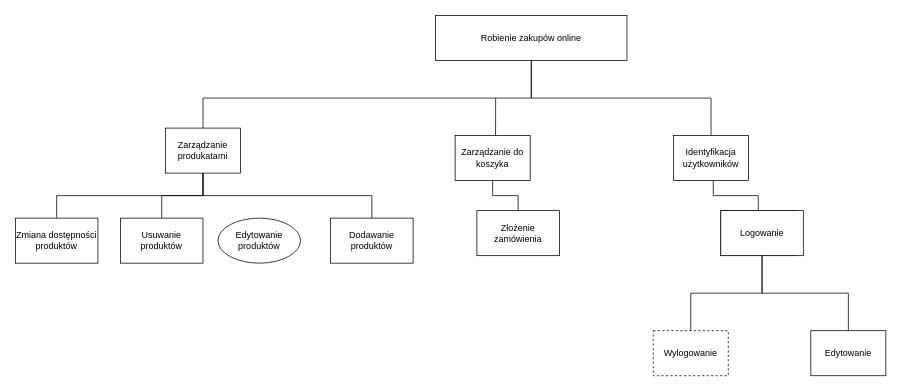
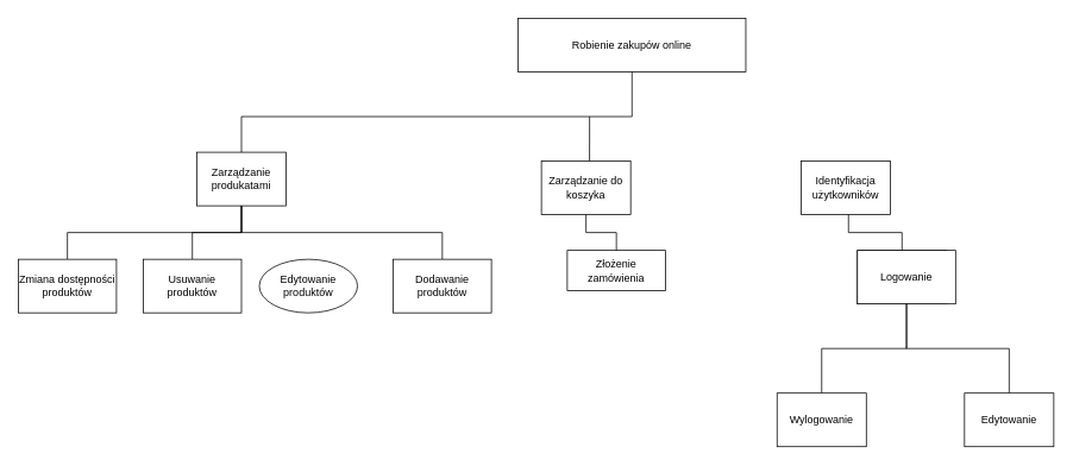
- <mxCell id="3" value="" style="edgeStyle=elbowEdgeStyle;elbow=vertical;sourcePerimeterSpacing=0;targetPerimeterSpacing=0;startArrow=none;endArrow=none;rounded=0;curved=0;" edge="1" parent="1" source="2" target="5"><mxGeometry relative="1" as="geometry" /></mxCell>
- <mxCell id="15" value="Złożenie zamówienia" style="whiteSpace=wrap;html=1;align=center;treeFolding=1;treeMoving=1;newEdgeStyle={&quot;edgeStyle&quot;:&quot;elbowEdgeStyle&quot;,&quot;startArrow&quot;:&quot;none&quot;,&quot;endArrow&quot;:&quot;none&quot;};" vertex="1" parent="1"><mxGeometry x="635" y="280" width="110" height="60" as="geometry" /></mxCell>
+ <mxCell id="15" value="Złożenie zamówienia" style="whiteSpace=wrap;html=1;align=center;treeFolding=1;treeMoving=1;newEdgeStyle={&quot;edgeStyle&quot;:&quot;elbowEdgeStyle&quot;,&quot;startArrow&quot;:&quot;none&quot;,&quot;endArrow&quot;:&quot;none&quot;};" vertex="1" parent="1"><mxGeometry x="635" y="280" width="110" height="45" as="geometry" /></mxCell>
- <mxCell id="13" value="Wylogowanie" style="whiteSpace=wrap;html=1;align=center;verticalAlign=middle;treeFolding=1;treeMoving=1;newEdgeStyle={&quot;edgeStyle&quot;:&quot;elbowEdgeStyle&quot;,&quot;startArrow&quot;:&quot;none&quot;,&quot;endArrow&quot;:&quot;none&quot;};dashed=1;" vertex="1" parent="1"><mxGeometry x="870" y="440" width="100" height="60" as="geometry" /></mxCell>
+ <mxCell id="13" value="Wylogowanie" style="whiteSpace=wrap;html=1;align=center;verticalAlign=middle;treeFolding=1;treeMoving=1;newEdgeStyle={&quot;edgeStyle&quot;:&quot;elbowEdgeStyle&quot;,&quot;startArrow&quot;:&quot;none&quot;,&quot;endArrow&quot;:&quot;none&quot;};" vertex="1" parent="1"><mxGeometry x="870" y="440" width="100" height="60" as="geometry" /></mxCell>
